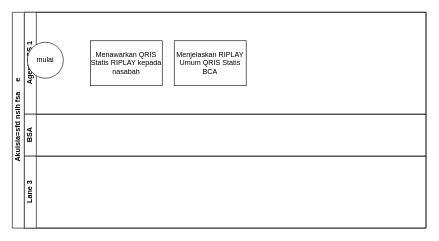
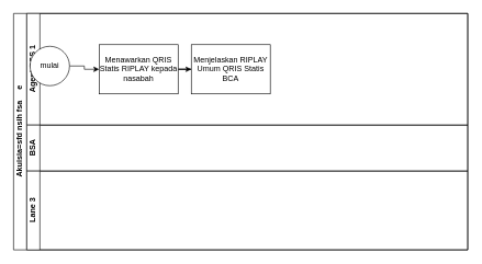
+ <mxCell id="4" style="edgeStyle=orthogonalEdgeStyle;rounded=0;orthogonalLoop=1;jettySize=auto;html=1;entryX=0;entryY=0.5;entryDx=0;entryDy=0;" edge="1" parent="3" source="5" target="7"><mxGeometry relative="1" as="geometry" /></mxCell>
+ <mxCell id="6" style="edgeStyle=orthogonalEdgeStyle;rounded=0;orthogonalLoop=1;jettySize=auto;html=1;" edge="1" parent="3" source="7" target="8"><mxGeometry relative="1" as="geometry" /></mxCell>
